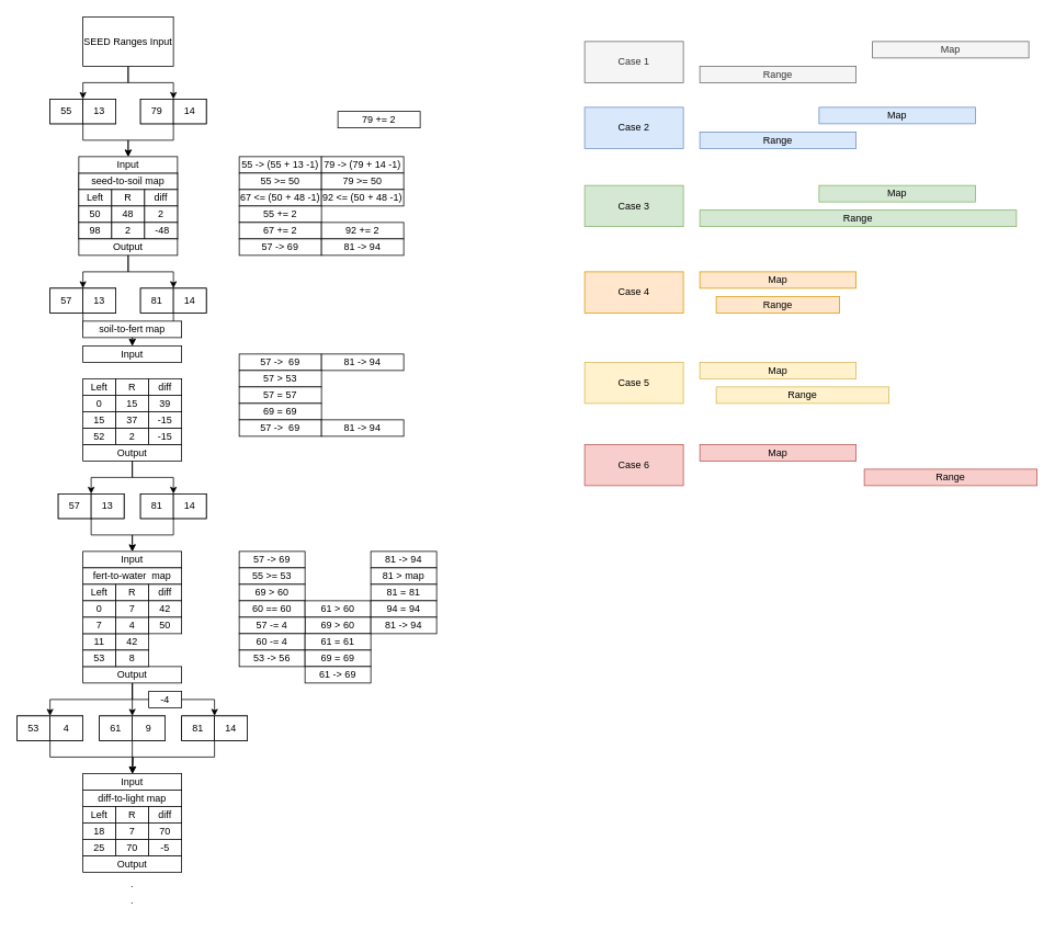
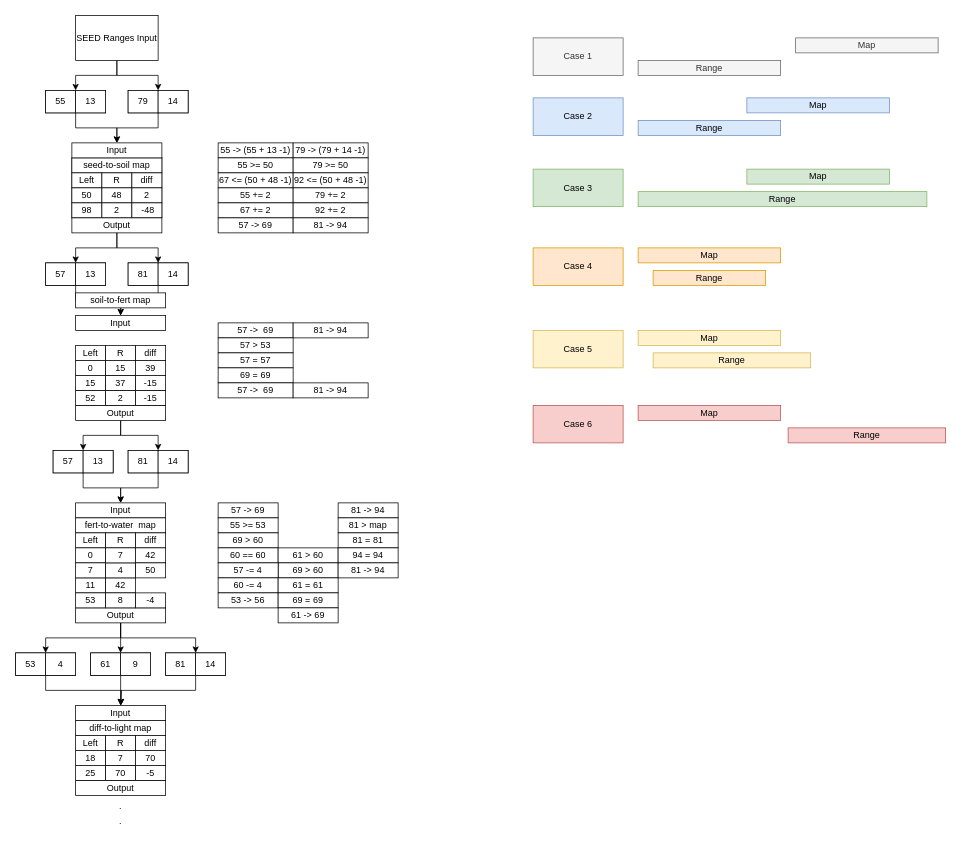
- <mxCell id="39" value="79 += 2" style="rounded=0;whiteSpace=wrap;html=1;" vertex="1" parent="1"><mxGeometry x="410" y="135" width="100" height="20" as="geometry" /></mxCell>
+ <mxCell id="39" value="79 += 2" style="rounded=0;whiteSpace=wrap;html=1;" vertex="1" parent="1"><mxGeometry x="390" y="250" width="100" height="20" as="geometry" /></mxCell>
- <mxCell id="107" value="-4" style="rounded=0;whiteSpace=wrap;html=1;" vertex="1" parent="1"><mxGeometry x="180" y="840" width="40" height="20" as="geometry" /></mxCell>
+ <mxCell id="107" value="-4" style="rounded=0;whiteSpace=wrap;html=1;" vertex="1" parent="1"><mxGeometry x="180" y="790" width="40" height="20" as="geometry" /></mxCell>
